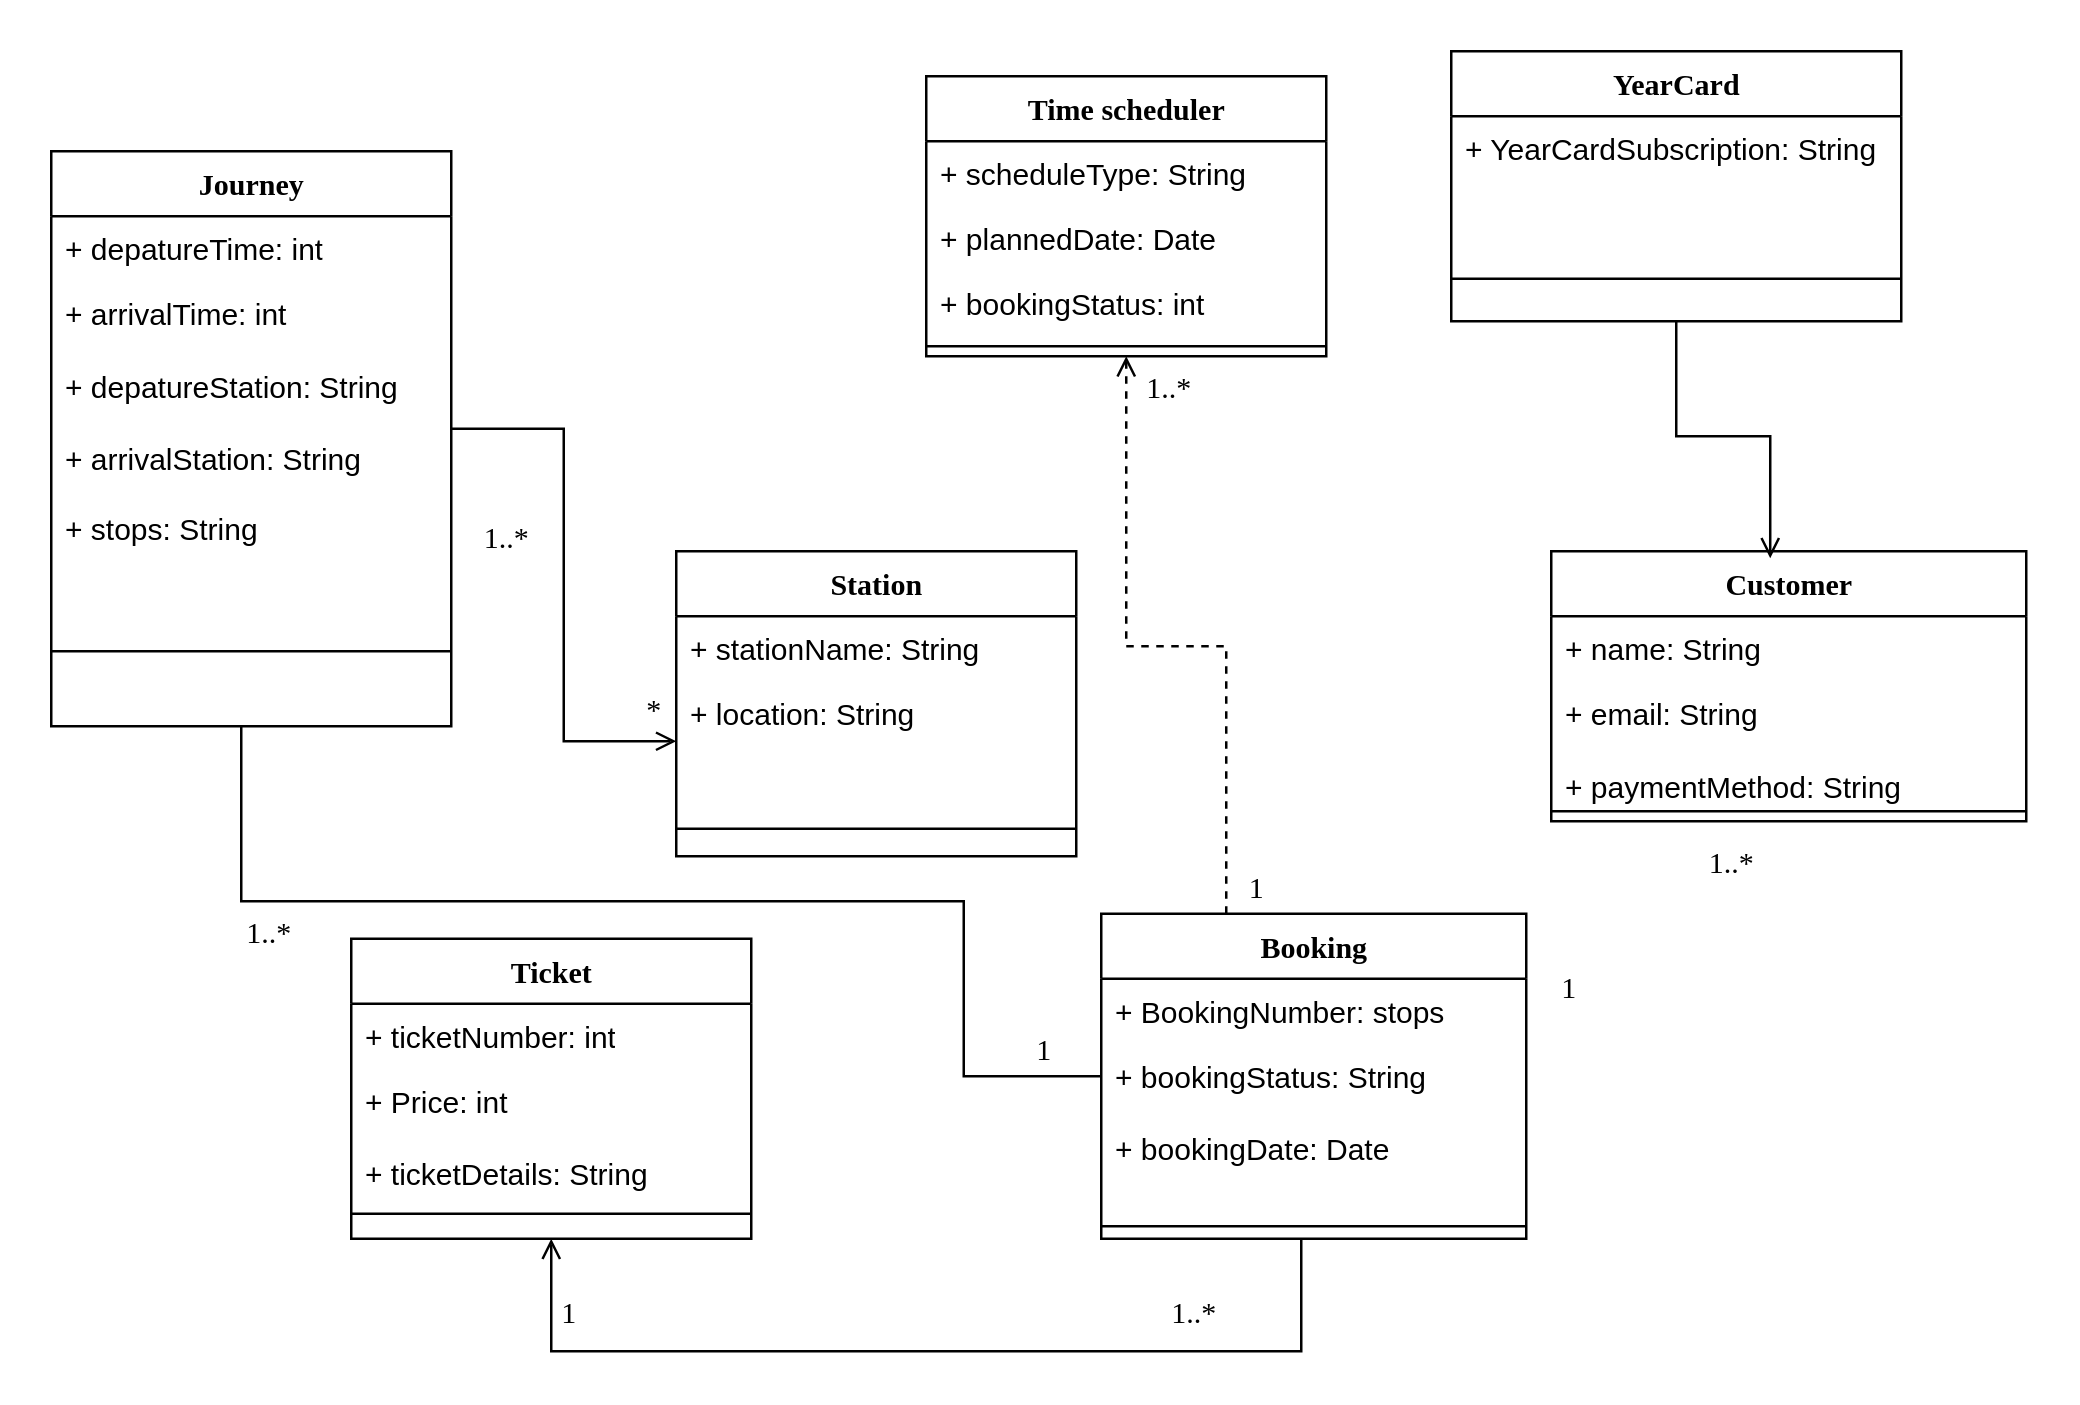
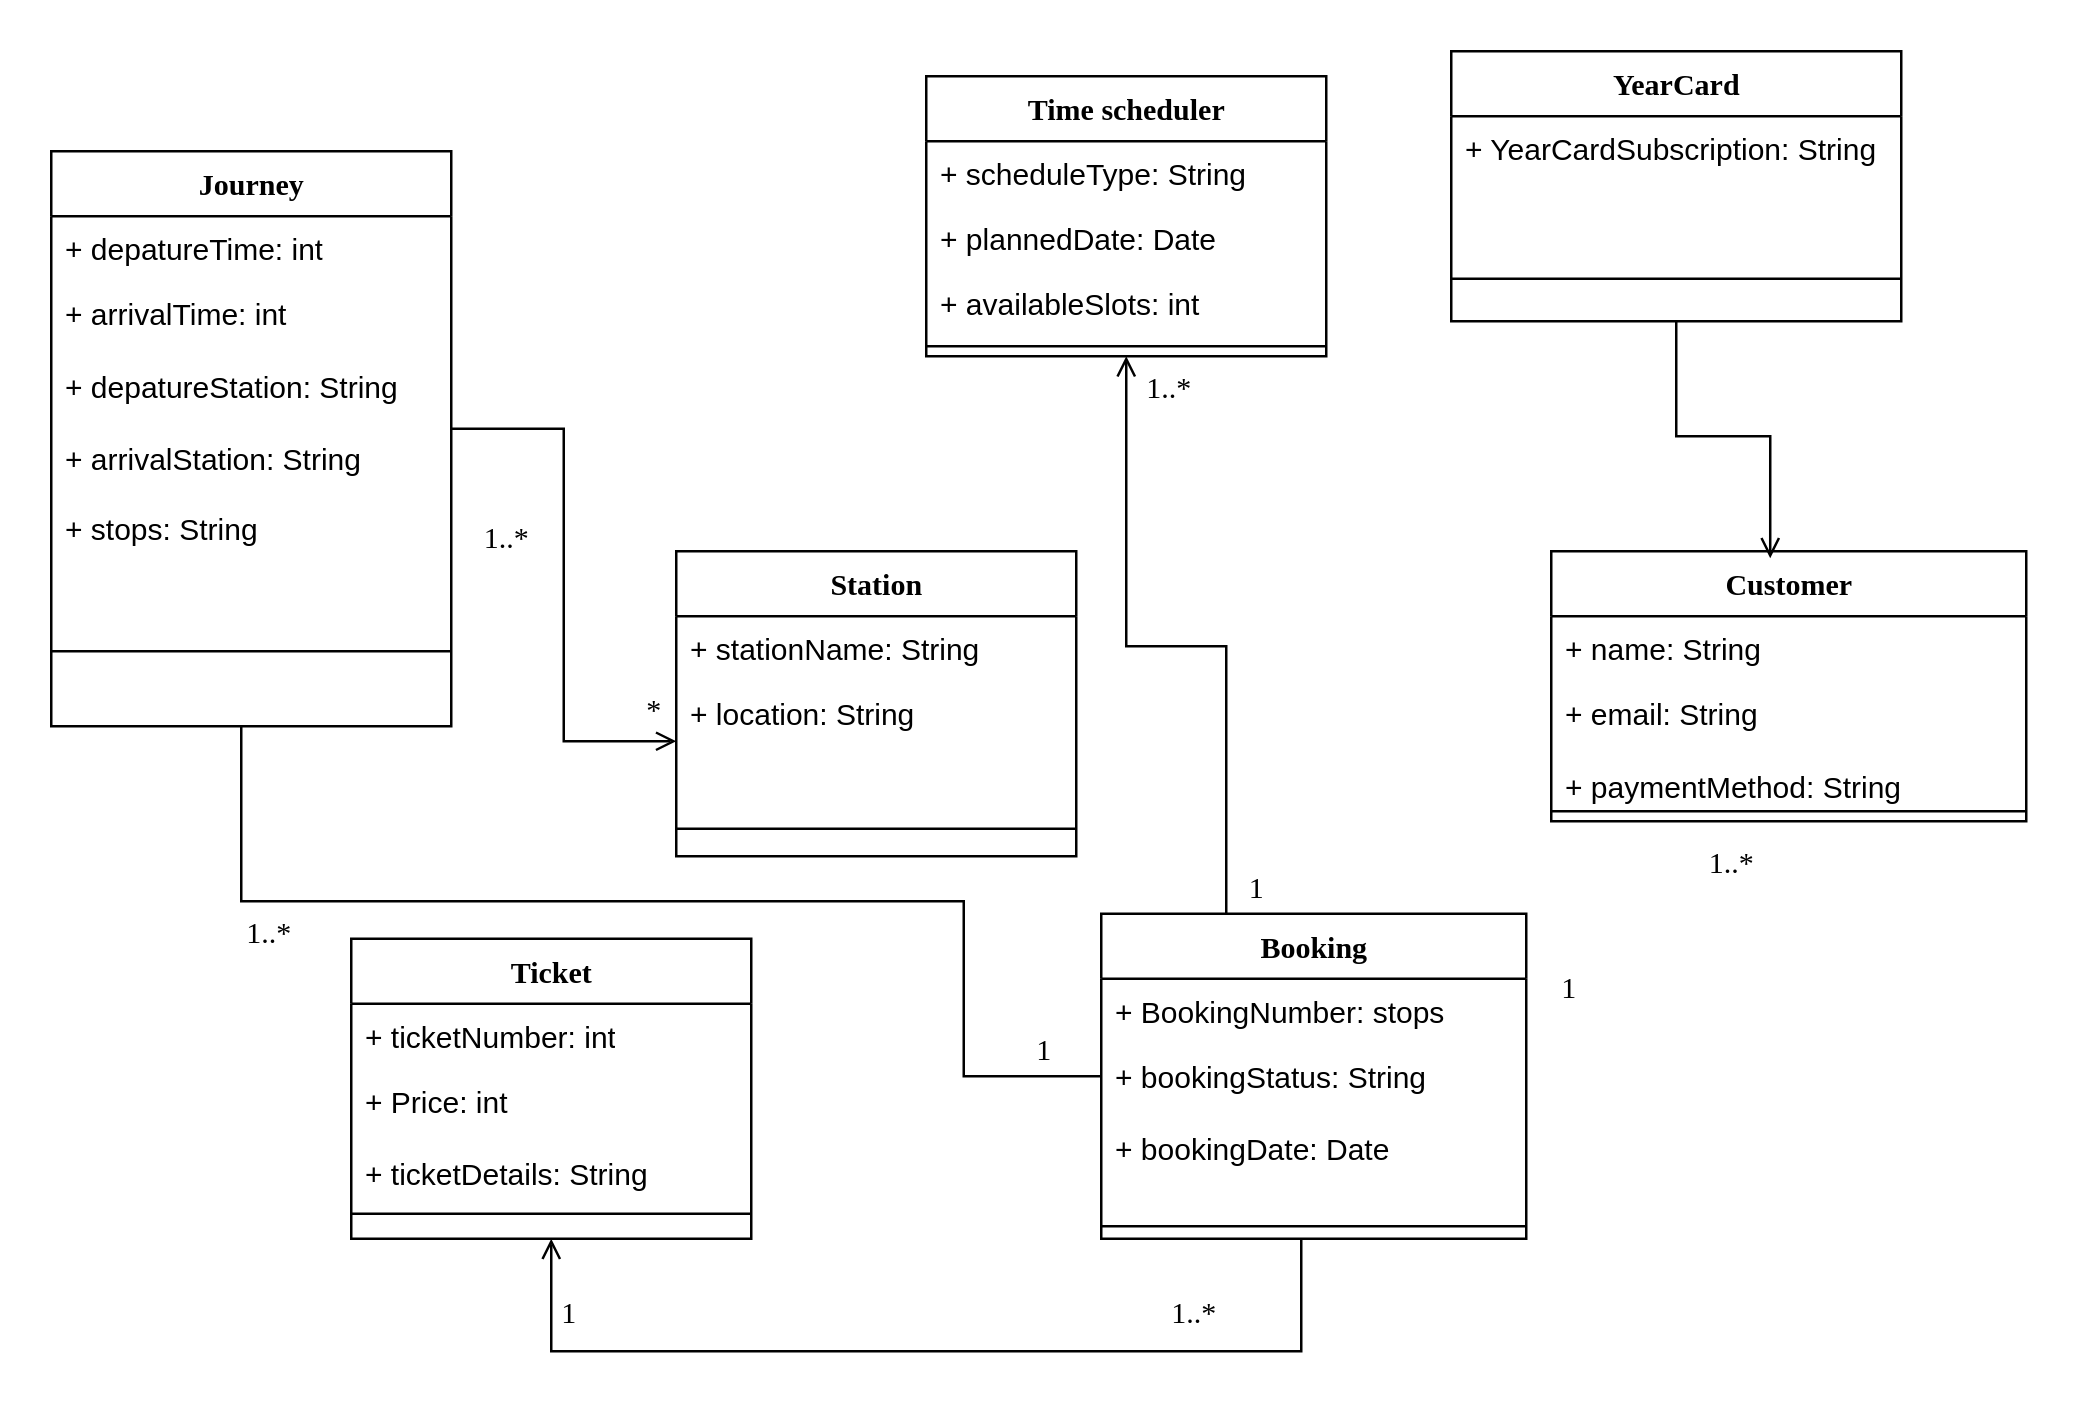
- <mxCell id="20" value="+ bookingStatus: int" style="text;html=1;strokeColor=none;fillColor=none;align=left;verticalAlign=top;spacingLeft=4;spacingRight=4;whiteSpace=wrap;overflow=hidden;rotatable=0;points=[[0,0.5],[1,0.5]];portConstraint=eastwest;" parent="17" vertex="1"><mxGeometry y="78" width="160" height="26" as="geometry" /></mxCell>
+ <mxCell id="20" value="+ availableSlots: int" style="text;html=1;strokeColor=none;fillColor=none;align=left;verticalAlign=top;spacingLeft=4;spacingRight=4;whiteSpace=wrap;overflow=hidden;rotatable=0;points=[[0,0.5],[1,0.5]];portConstraint=eastwest;" parent="17" vertex="1"><mxGeometry y="78" width="160" height="26" as="geometry" /></mxCell>
- <mxCell id="7" style="edgeStyle=orthogonalEdgeStyle;rounded=0;orthogonalLoop=1;jettySize=auto;html=1;entryX=0.5;entryY=1;entryDx=0;entryDy=0;endArrow=open;endFill=0;dashed=1;" parent="1" source="8" target="17" edge="1"><mxGeometry relative="1" as="geometry"><mxPoint x="430" y="150" as="targetPoint" /><Array as="points"><mxPoint x="490" y="258" /><mxPoint x="450" y="258" /><mxPoint x="450" y="150" /></Array></mxGeometry></mxCell>
+ <mxCell id="7" style="edgeStyle=orthogonalEdgeStyle;rounded=0;orthogonalLoop=1;jettySize=auto;html=1;entryX=0.5;entryY=1;entryDx=0;entryDy=0;endArrow=open;endFill=0;" parent="1" source="8" target="17" edge="1"><mxGeometry relative="1" as="geometry"><mxPoint x="430" y="150" as="targetPoint" /><Array as="points"><mxPoint x="490" y="258" /><mxPoint x="450" y="258" /><mxPoint x="450" y="150" /></Array></mxGeometry></mxCell>
